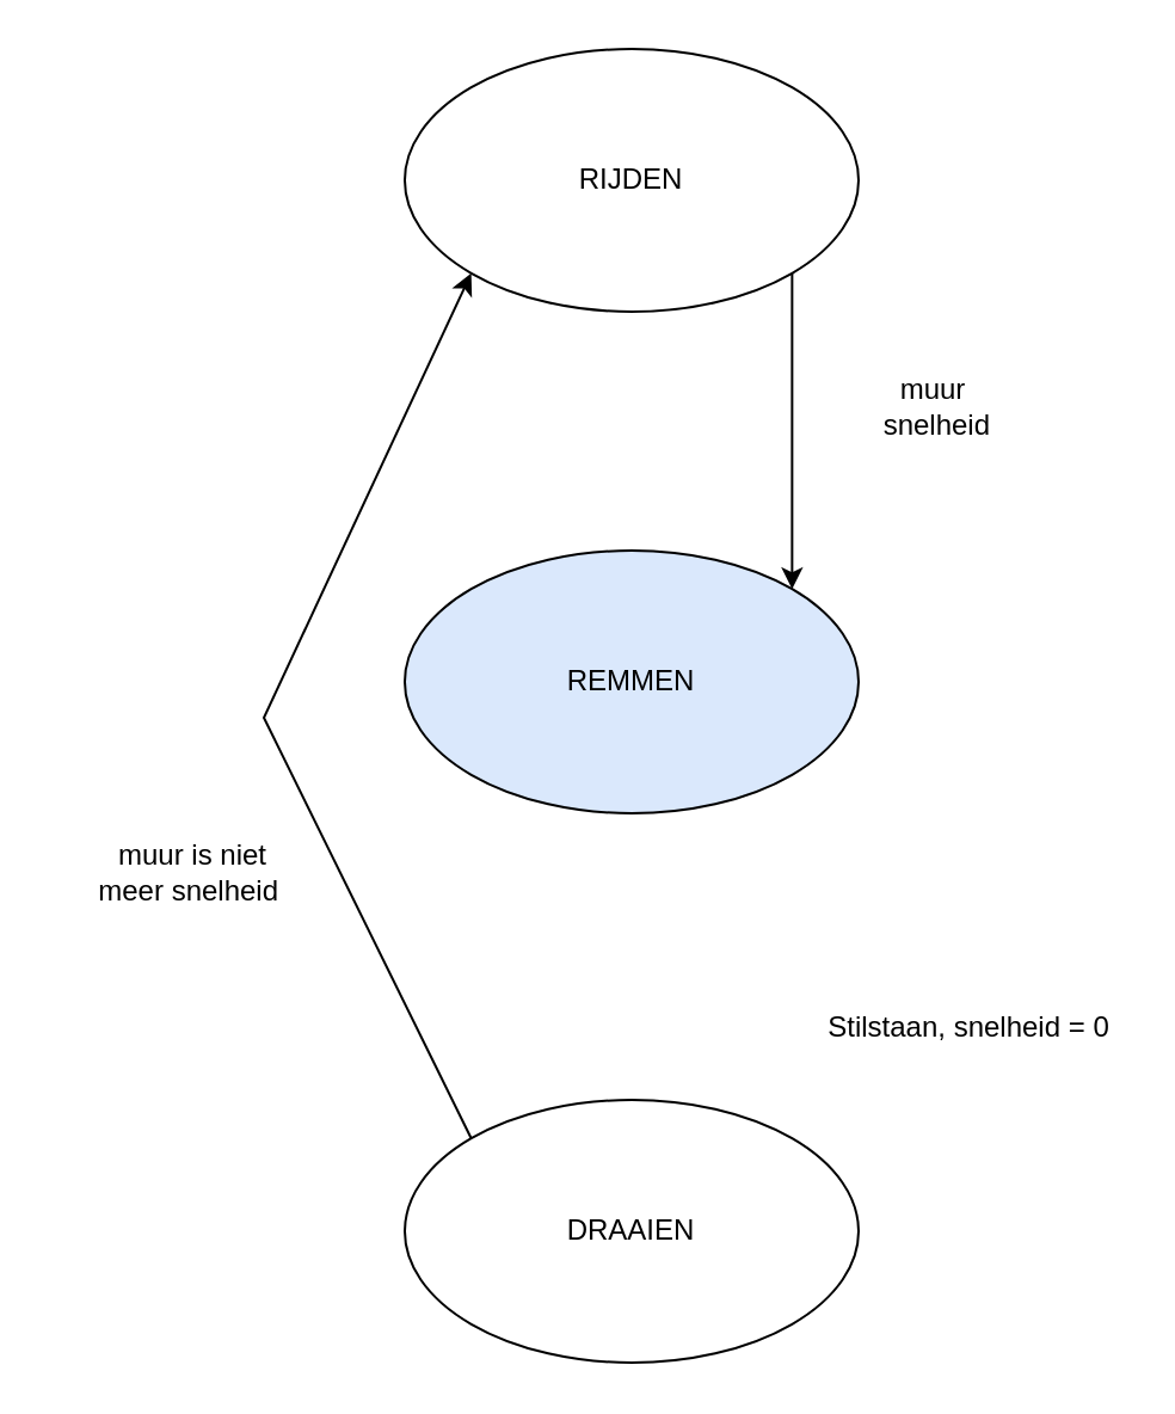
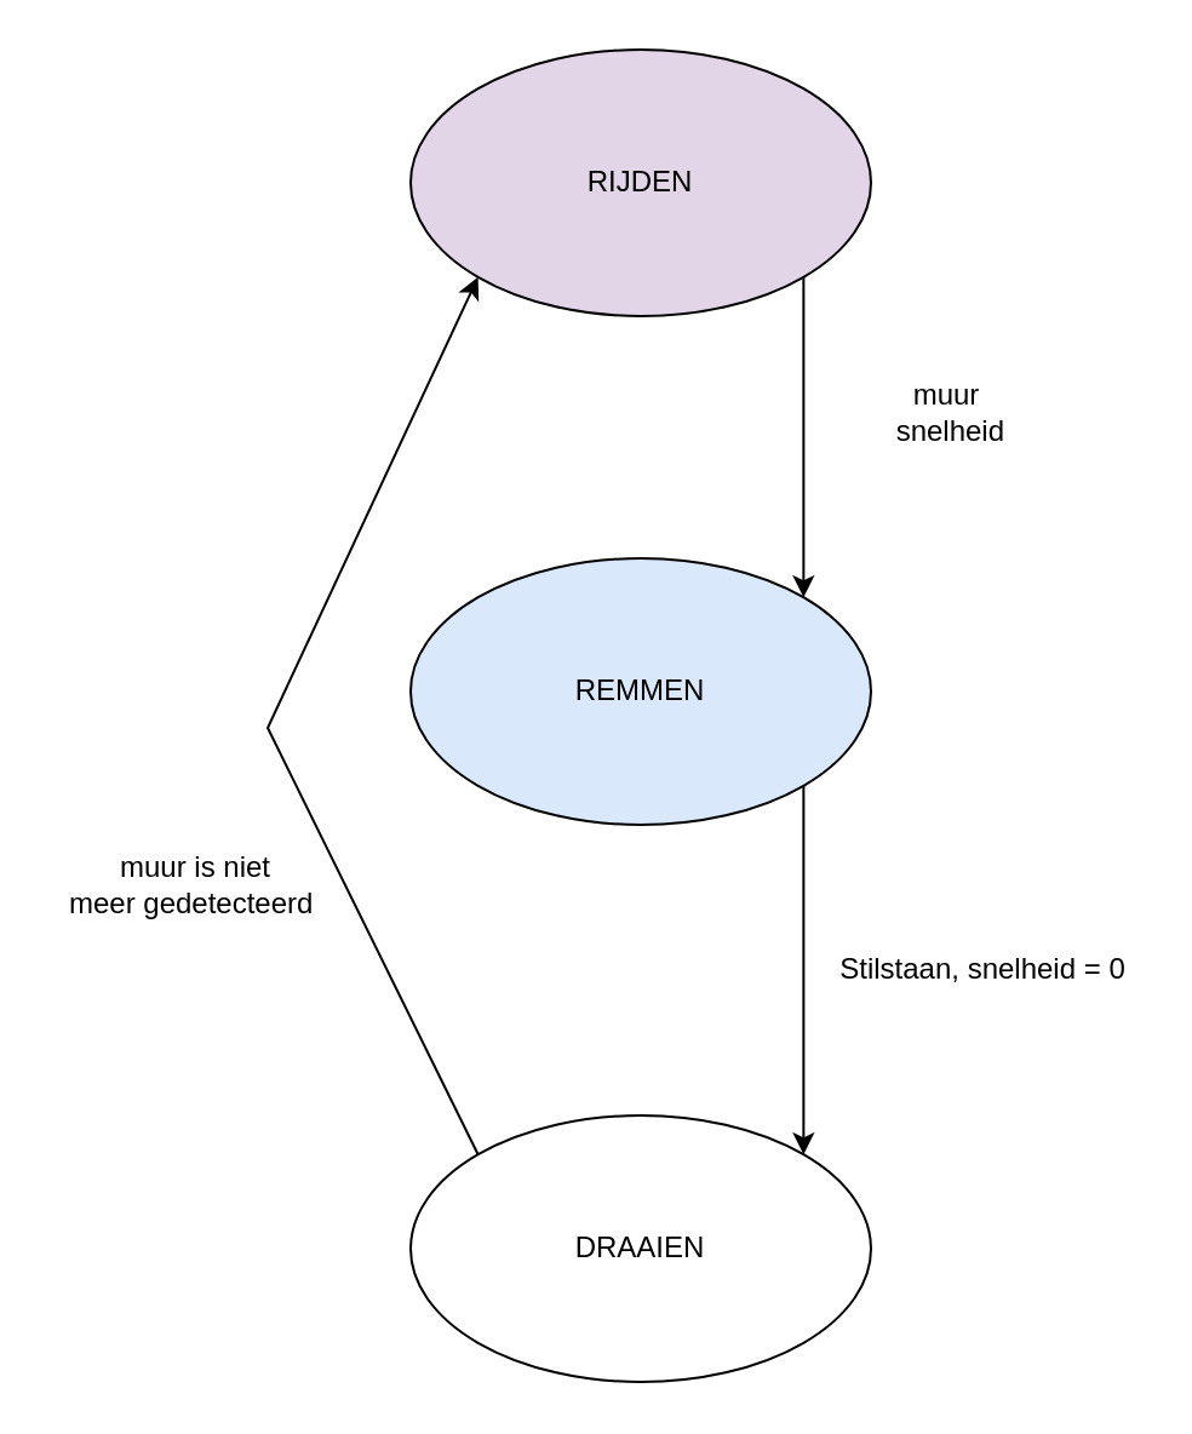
- <mxCell id="2" value="RIJDEN" style="ellipse;whiteSpace=wrap;html=1;" parent="1" vertex="1"><mxGeometry x="169" y="20" width="190" height="110" as="geometry" /></mxCell>
+ <mxCell id="2" value="RIJDEN" style="ellipse;whiteSpace=wrap;html=1;fillColor=#e1d5e7;" parent="1" vertex="1"><mxGeometry x="169" y="20" width="190" height="110" as="geometry" /></mxCell>
- <mxCell id="10" value="muur is niet&lt;br&gt;meer snelheid&amp;nbsp;" style="text;html=1;align=center;verticalAlign=middle;resizable=0;points=[];autosize=1;strokeColor=none;fillColor=none;" parent="1" vertex="1"><mxGeometry x="20" y="350" width="120" height="30" as="geometry" /></mxCell>
+ <mxCell id="10" value="muur is niet&lt;br&gt;meer gedetecteerd&amp;nbsp;" style="text;html=1;align=center;verticalAlign=middle;resizable=0;points=[];autosize=1;strokeColor=none;fillColor=none;" parent="1" vertex="1"><mxGeometry x="20" y="350" width="120" height="30" as="geometry" /></mxCell>
+ <mxCell id="6" value="" style="endArrow=classic;html=1;rounded=0;entryX=1;entryY=0;entryDx=0;entryDy=0;exitX=1;exitY=1;exitDx=0;exitDy=0;" parent="1" source="3" target="4" edge="1"><mxGeometry width="50" height="50" relative="1" as="geometry"><mxPoint x="331" y="320" as="sourcePoint" /><mxPoint x="329.995" y="459.999" as="targetPoint" /><Array as="points" /></mxGeometry></mxCell>
- <mxCell id="9" value="Stilstaan, snelheid = 0" style="text;html=1;align=center;verticalAlign=middle;resizable=0;points=[];autosize=1;strokeColor=none;fillColor=none;" parent="1" vertex="1"><mxGeometry x="340" y="420" width="130" height="20" as="geometry" /></mxCell>
+ <mxCell id="9" value="Stilstaan, snelheid = 0" style="text;html=1;align=center;verticalAlign=middle;resizable=0;points=[];autosize=1;strokeColor=none;fillColor=none;" parent="1" vertex="1"><mxGeometry x="340" y="390" width="130" height="20" as="geometry" /></mxCell>
